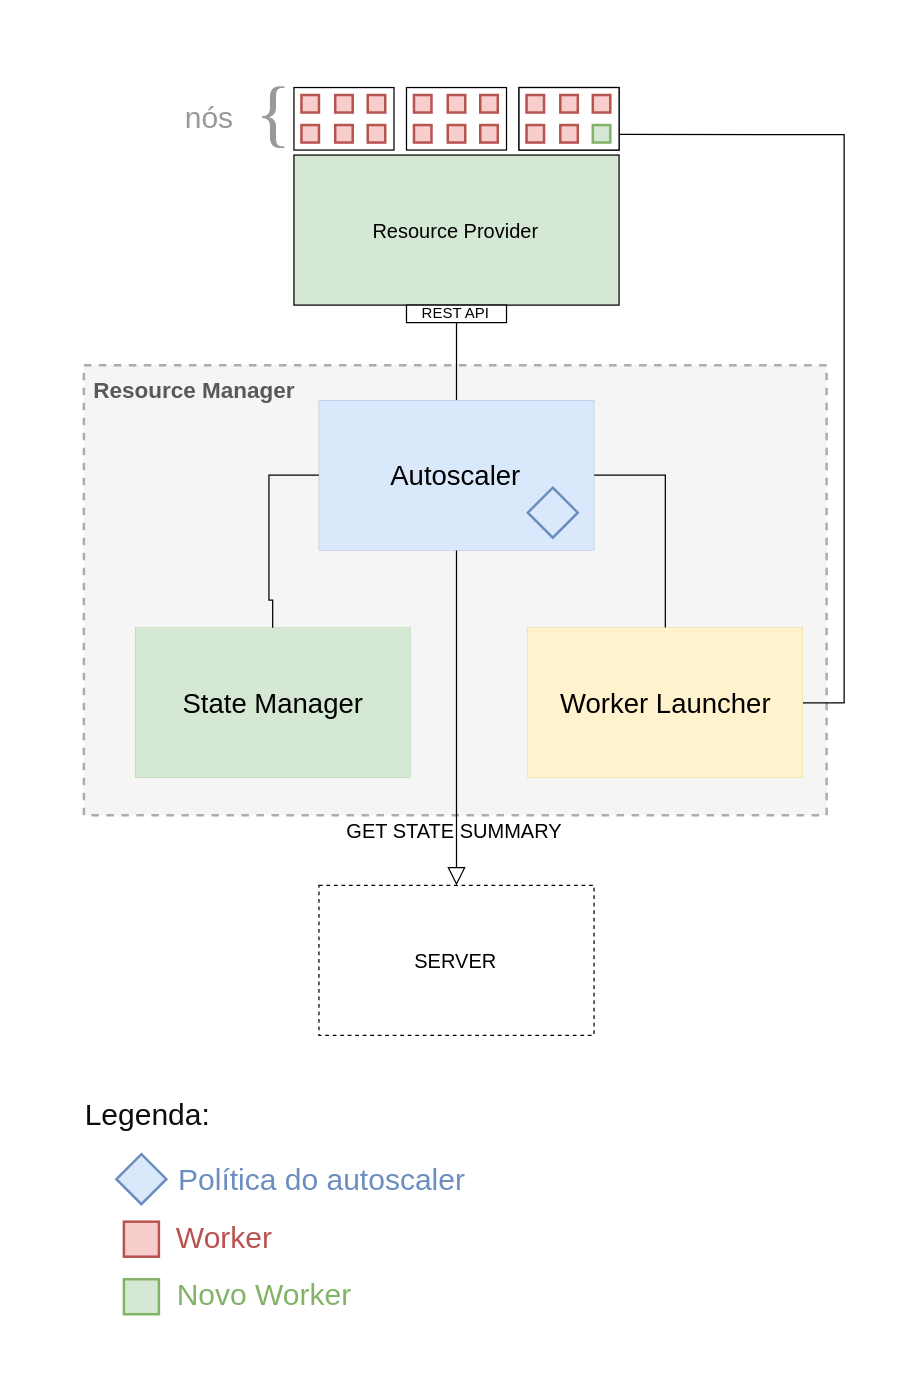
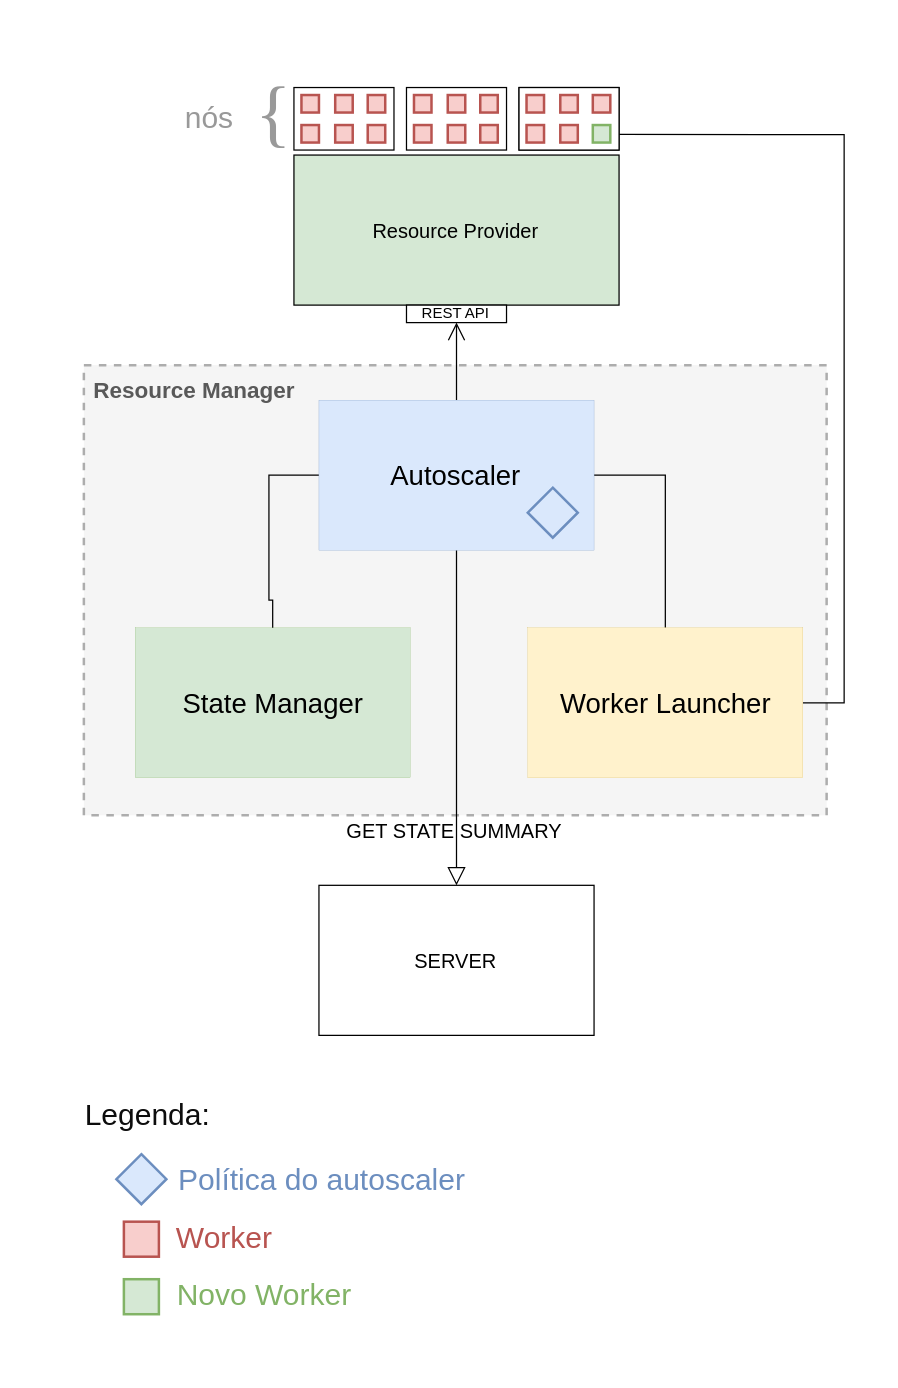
- <mxCell id="6" style="edgeStyle=orthogonalEdgeStyle;rounded=0;orthogonalLoop=1;jettySize=auto;html=1;exitX=0.5;exitY=0;exitDx=0;exitDy=0;entryX=0.5;entryY=1;entryDx=0;entryDy=0;fontFamily=Times New Roman;fontSize=16;fontColor=#999999;startArrow=none;startFill=0;endArrow=none;endFill=0;strokeWidth=0.5;" parent="1" source="9" target="20" edge="1"><mxGeometry relative="1" as="geometry"><mxPoint x="182" y="264.5" as="targetPoint" /></mxGeometry></mxCell>
+ <mxCell id="6" style="edgeStyle=orthogonalEdgeStyle;rounded=0;orthogonalLoop=1;jettySize=auto;html=1;exitX=0.5;exitY=0;exitDx=0;exitDy=0;entryX=0.5;entryY=1;entryDx=0;entryDy=0;fontFamily=Times New Roman;fontSize=16;fontColor=#999999;startArrow=none;startFill=0;endArrow=open;endFill=0;strokeWidth=0.5;" parent="1" source="9" target="20" edge="1"><mxGeometry relative="1" as="geometry"><mxPoint x="182" y="264.5" as="targetPoint" /></mxGeometry></mxCell>
- <mxCell id="12" value="SERVER" style="rounded=0;whiteSpace=wrap;html=1;fontFamily=Helvetica;fontSize=8;strokeColor=default;strokeWidth=0.5;dashed=1;" parent="1" vertex="1"><mxGeometry x="127" y="353.5" width="110" height="60" as="geometry" /></mxCell>
+ <mxCell id="12" value="SERVER" style="rounded=0;whiteSpace=wrap;html=1;fontFamily=Helvetica;fontSize=8;strokeColor=default;strokeWidth=0.5;" parent="1" vertex="1"><mxGeometry x="127" y="353.5" width="110" height="60" as="geometry" /></mxCell>
